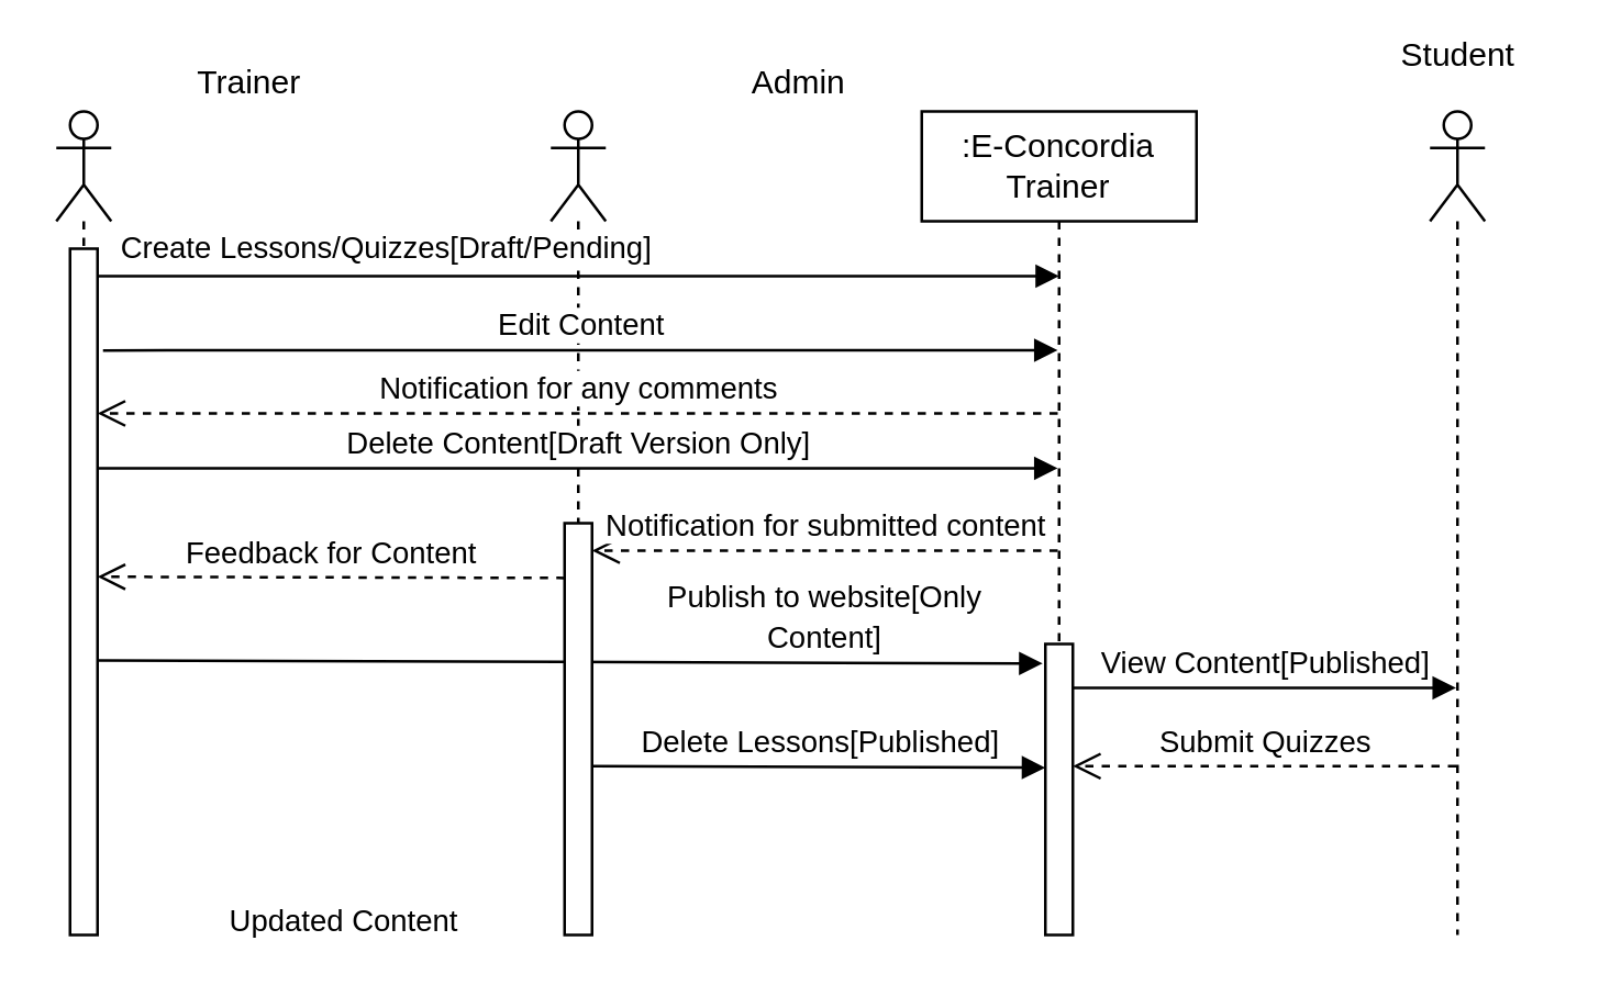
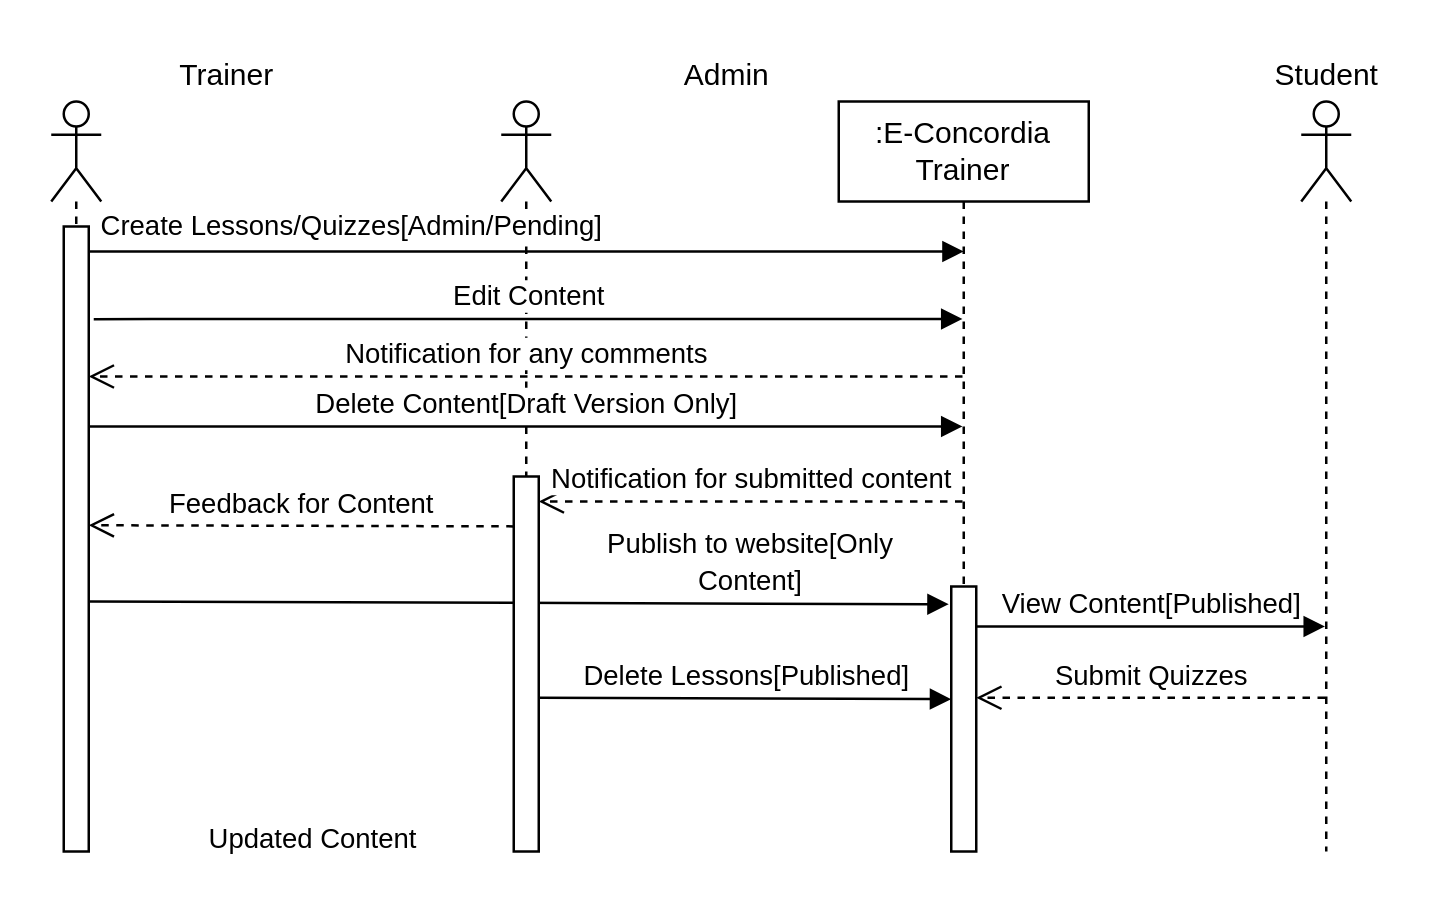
- <mxCell id="24" value="Student" style="text;html=1;align=center;verticalAlign=middle;resizable=0;points=[];autosize=1;strokeColor=none;" vertex="1" parent="1"><mxGeometry x="500" y="10" width="60" height="20" as="geometry" /></mxCell>
+ <mxCell id="24" value="Student" style="text;html=1;align=center;verticalAlign=middle;resizable=0;points=[];autosize=1;strokeColor=none;" vertex="1" parent="1"><mxGeometry x="500" y="20" width="60" height="20" as="geometry" /></mxCell>
- <mxCell id="16" value="&lt;font style=&quot;font-size: 11px&quot;&gt;Create Lessons/Quizzes&lt;/font&gt;&lt;span style=&quot;font-size: 11px ; background-color: rgb(255 , 255 , 255)&quot;&gt;[Draft/Pending]&lt;/span&gt;" style="text;html=1;align=center;verticalAlign=middle;resizable=0;points=[];autosize=1;strokeColor=none;" vertex="1" parent="1"><mxGeometry x="35" y="80" width="210" height="20" as="geometry" /></mxCell>
+ <mxCell id="16" value="&lt;font style=&quot;font-size: 11px&quot;&gt;Create Lessons/Quizzes&lt;/font&gt;&lt;span style=&quot;font-size: 11px ; background-color: rgb(255 , 255 , 255)&quot;&gt;[Admin/Pending]&lt;/span&gt;" style="text;html=1;align=center;verticalAlign=middle;resizable=0;points=[];autosize=1;strokeColor=none;" vertex="1" parent="1"><mxGeometry x="35" y="80" width="210" height="20" as="geometry" /></mxCell>
